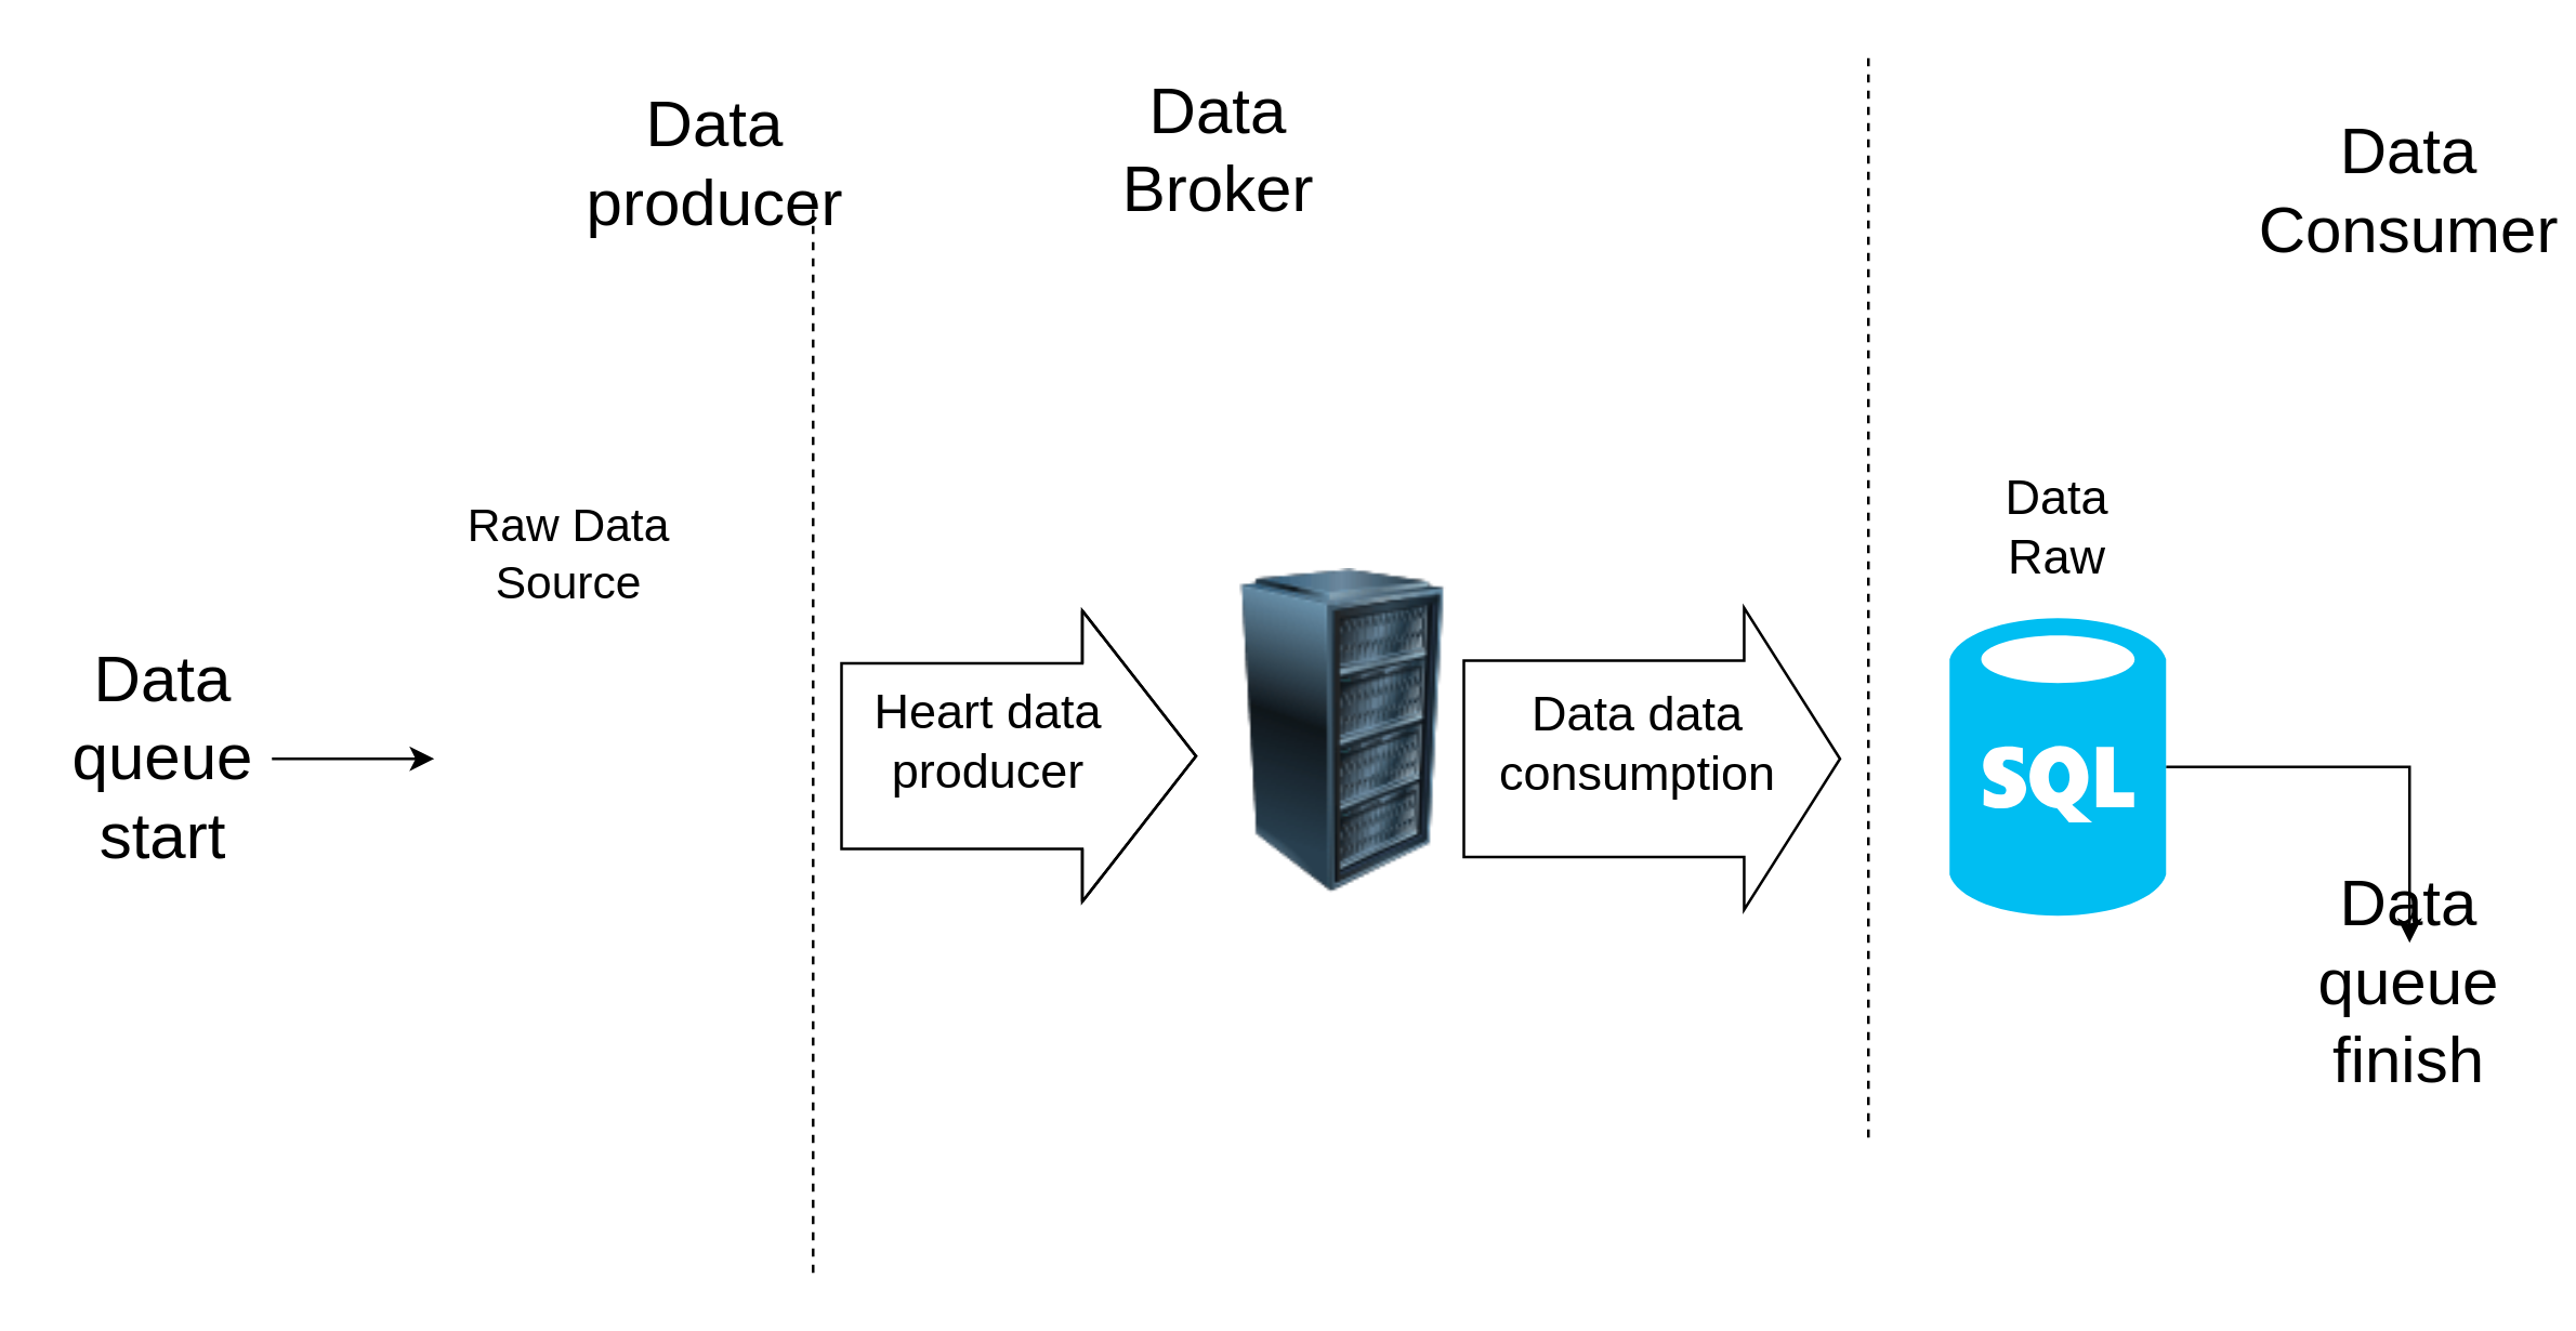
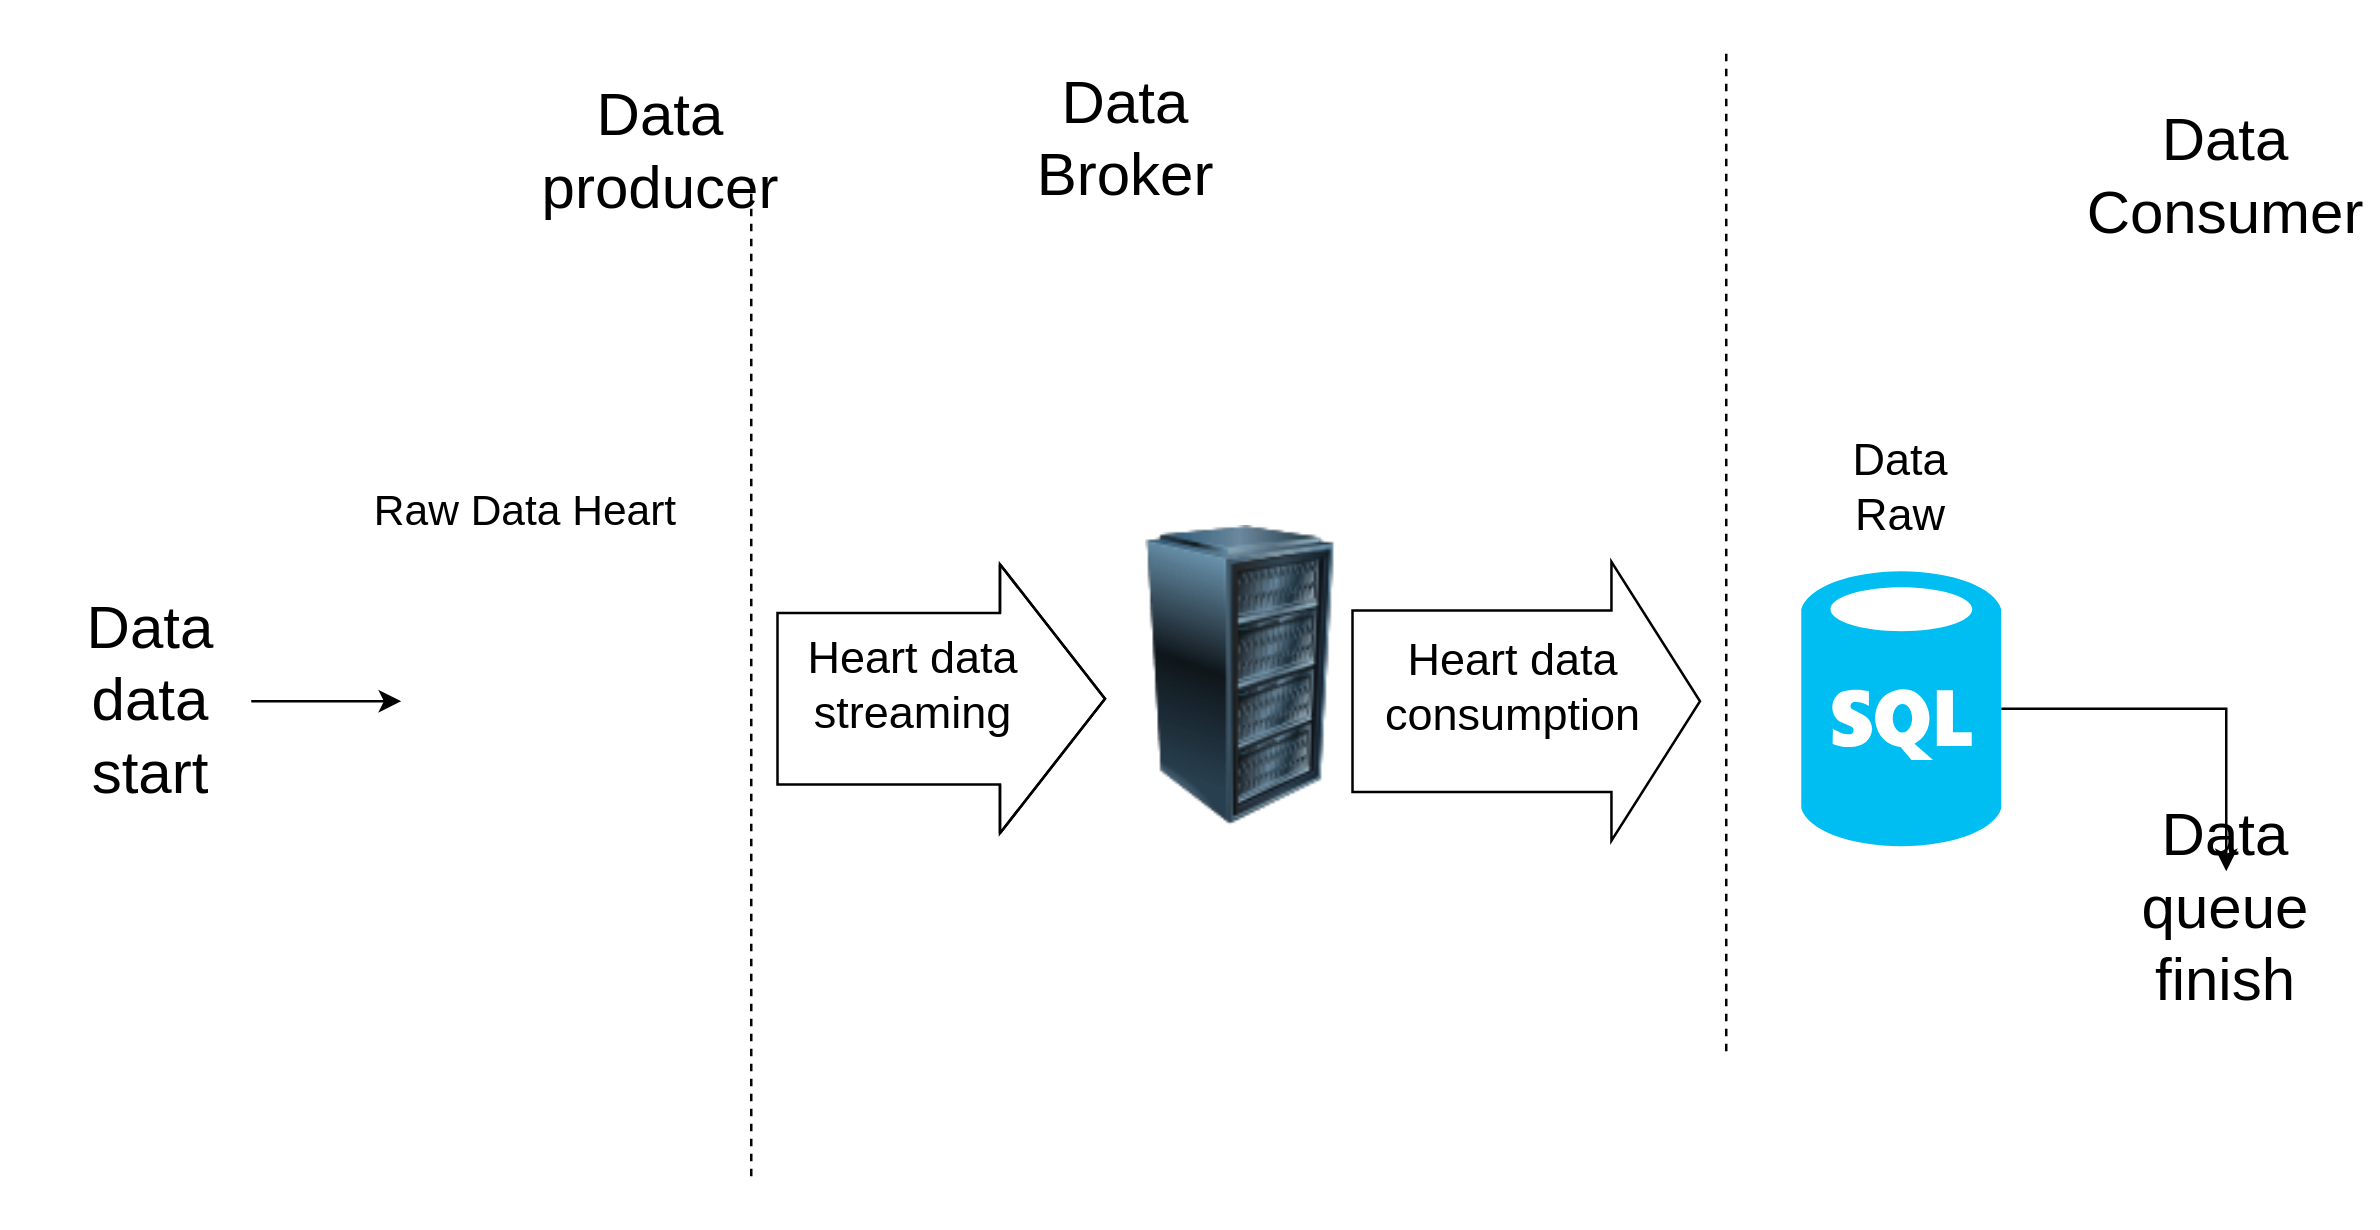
- <mxCell id="4" value="&lt;font style=&quot;font-size: 17px;&quot;&gt;Raw Data Source&lt;/font&gt;" style="text;html=1;strokeColor=none;fillColor=none;align=center;verticalAlign=middle;whiteSpace=wrap;rounded=0;" parent="2" vertex="1"><mxGeometry x="-13" width="126" height="30" as="geometry" /></mxCell>
+ <mxCell id="4" value="&lt;font style=&quot;font-size: 17px;&quot;&gt;Raw Data Heart&lt;/font&gt;" style="text;html=1;strokeColor=none;fillColor=none;align=center;verticalAlign=middle;whiteSpace=wrap;rounded=0;" parent="2" vertex="1"><mxGeometry x="-13" width="126" height="30" as="geometry" /></mxCell>
- <mxCell id="23" value="&lt;font style=&quot;font-size: 18px;&quot;&gt;Heart data producer&lt;/font&gt;" style="text;html=1;strokeColor=none;fillColor=none;align=center;verticalAlign=middle;whiteSpace=wrap;rounded=0;" parent="1" vertex="1"><mxGeometry x="310" y="259" width="110" height="30" as="geometry" /></mxCell>
+ <mxCell id="23" value="&lt;font style=&quot;font-size: 18px;&quot;&gt;Heart data streaming&lt;/font&gt;" style="text;html=1;strokeColor=none;fillColor=none;align=center;verticalAlign=middle;whiteSpace=wrap;rounded=0;" parent="1" vertex="1"><mxGeometry x="310" y="259" width="110" height="30" as="geometry" /></mxCell>
- <mxCell id="10" value="&lt;font style=&quot;font-size: 18px;&quot;&gt;Data data consumption&lt;/font&gt;" style="text;html=1;strokeColor=none;fillColor=none;align=center;verticalAlign=middle;whiteSpace=wrap;rounded=0;" parent="8" vertex="1"><mxGeometry x="10" width="110" height="30" as="geometry" /></mxCell>
+ <mxCell id="10" value="&lt;font style=&quot;font-size: 18px;&quot;&gt;Heart data consumption&lt;/font&gt;" style="text;html=1;strokeColor=none;fillColor=none;align=center;verticalAlign=middle;whiteSpace=wrap;rounded=0;" parent="8" vertex="1"><mxGeometry x="10" width="110" height="30" as="geometry" /></mxCell>
- <mxCell id="20" value="&lt;font style=&quot;font-size: 24px;&quot;&gt;Data queue start&lt;br&gt;&lt;/font&gt;" style="text;html=1;strokeColor=none;fillColor=none;align=center;verticalAlign=middle;whiteSpace=wrap;rounded=0;" vertex="1" parent="1"><mxGeometry x="20" y="265" width="80" height="30" as="geometry" /></mxCell>
+ <mxCell id="20" value="&lt;font style=&quot;font-size: 24px;&quot;&gt;Data data start&lt;br&gt;&lt;/font&gt;" style="text;html=1;strokeColor=none;fillColor=none;align=center;verticalAlign=middle;whiteSpace=wrap;rounded=0;" vertex="1" parent="1"><mxGeometry x="20" y="265" width="80" height="30" as="geometry" /></mxCell>
